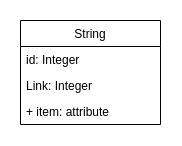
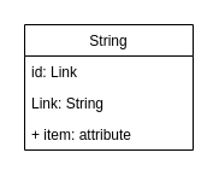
- <mxCell id="3" value="id: Integer" style="text;strokeColor=none;fillColor=none;align=left;verticalAlign=top;spacingLeft=4;spacingRight=4;overflow=hidden;rotatable=0;points=[[0,0.5],[1,0.5]];portConstraint=eastwest;" vertex="1" parent="2"><mxGeometry y="26" width="140" height="26" as="geometry" /></mxCell>
+ <mxCell id="3" value="id: Link" style="text;strokeColor=none;fillColor=none;align=left;verticalAlign=top;spacingLeft=4;spacingRight=4;overflow=hidden;rotatable=0;points=[[0,0.5],[1,0.5]];portConstraint=eastwest;" vertex="1" parent="2"><mxGeometry y="26" width="140" height="26" as="geometry" /></mxCell>
- <mxCell id="4" value="Link: Integer" style="text;strokeColor=none;fillColor=none;align=left;verticalAlign=top;spacingLeft=4;spacingRight=4;overflow=hidden;rotatable=0;points=[[0,0.5],[1,0.5]];portConstraint=eastwest;" vertex="1" parent="2"><mxGeometry y="52" width="140" height="26" as="geometry" /></mxCell>
+ <mxCell id="4" value="Link: String" style="text;strokeColor=none;fillColor=none;align=left;verticalAlign=top;spacingLeft=4;spacingRight=4;overflow=hidden;rotatable=0;points=[[0,0.5],[1,0.5]];portConstraint=eastwest;" vertex="1" parent="2"><mxGeometry y="52" width="140" height="26" as="geometry" /></mxCell>
